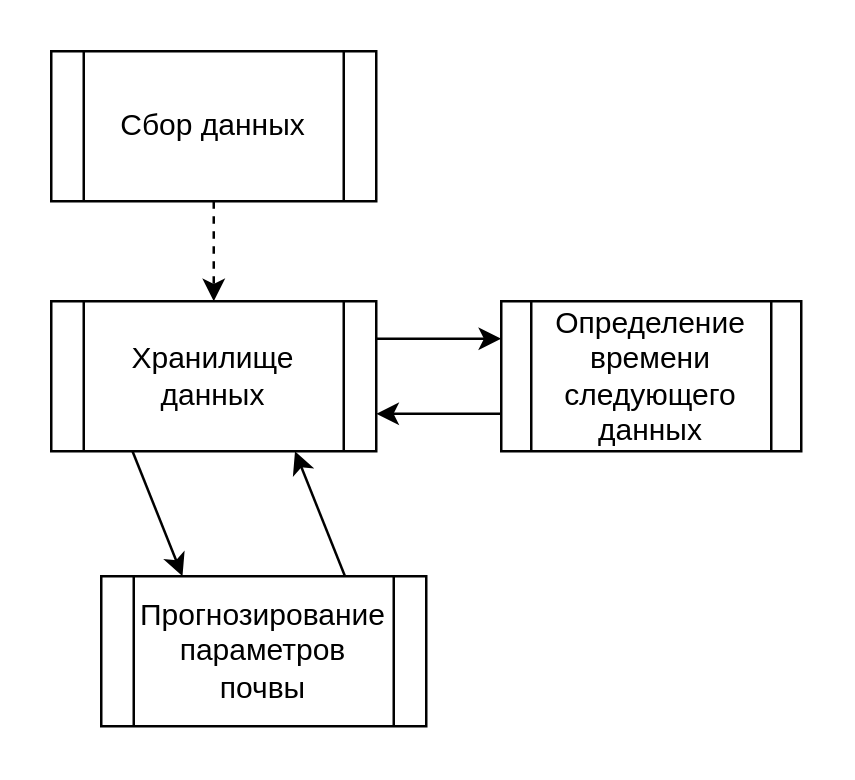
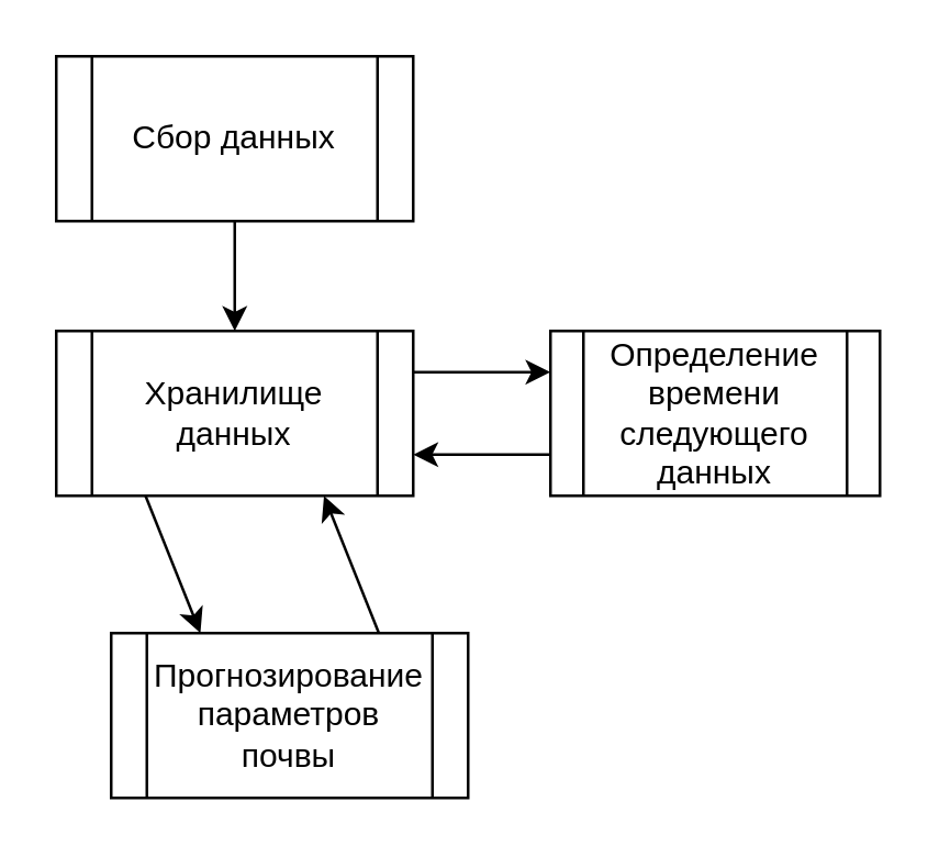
- <mxCell id="5" value="" style="endArrow=classic;html=1;rounded=0;exitX=0.5;exitY=1;exitDx=0;exitDy=0;entryX=0.5;entryY=0;entryDx=0;entryDy=0;dashed=1;" edge="1" parent="1" source="2" target="3"><mxGeometry width="50" height="50" relative="1" as="geometry"><mxPoint x="100" y="250" as="sourcePoint" /><mxPoint x="150" y="200" as="targetPoint" /></mxGeometry></mxCell>
+ <mxCell id="5" value="" style="endArrow=classic;html=1;rounded=0;exitX=0.5;exitY=1;exitDx=0;exitDy=0;entryX=0.5;entryY=0;entryDx=0;entryDy=0;" edge="1" parent="1" source="2" target="3"><mxGeometry width="50" height="50" relative="1" as="geometry"><mxPoint x="100" y="250" as="sourcePoint" /><mxPoint x="150" y="200" as="targetPoint" /></mxGeometry></mxCell>
